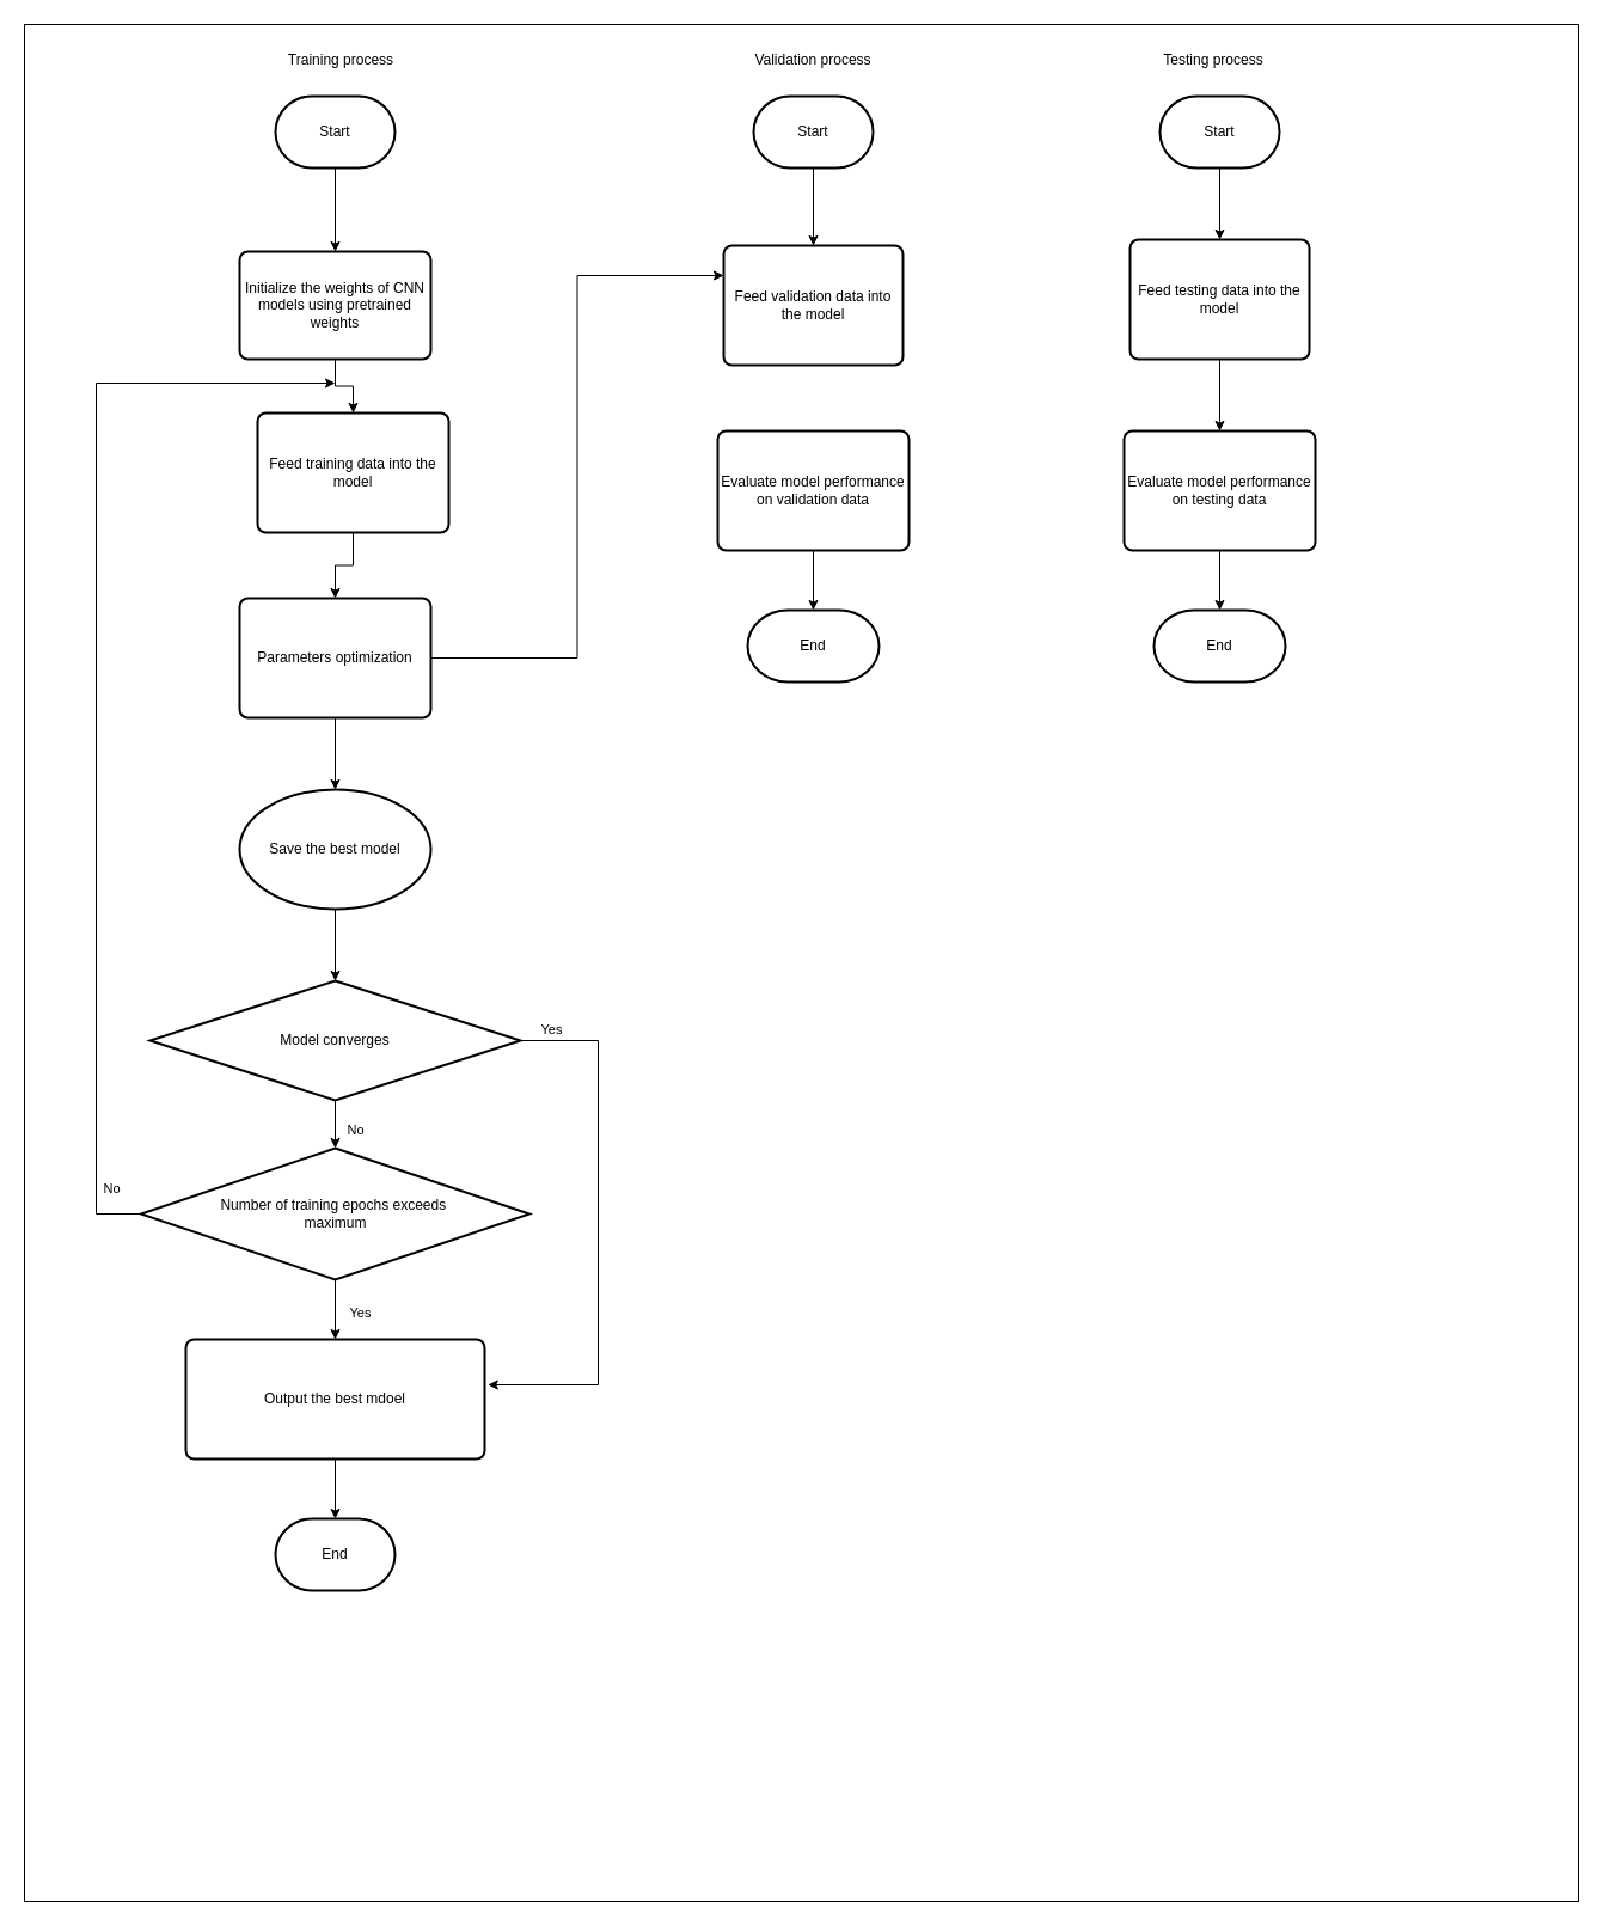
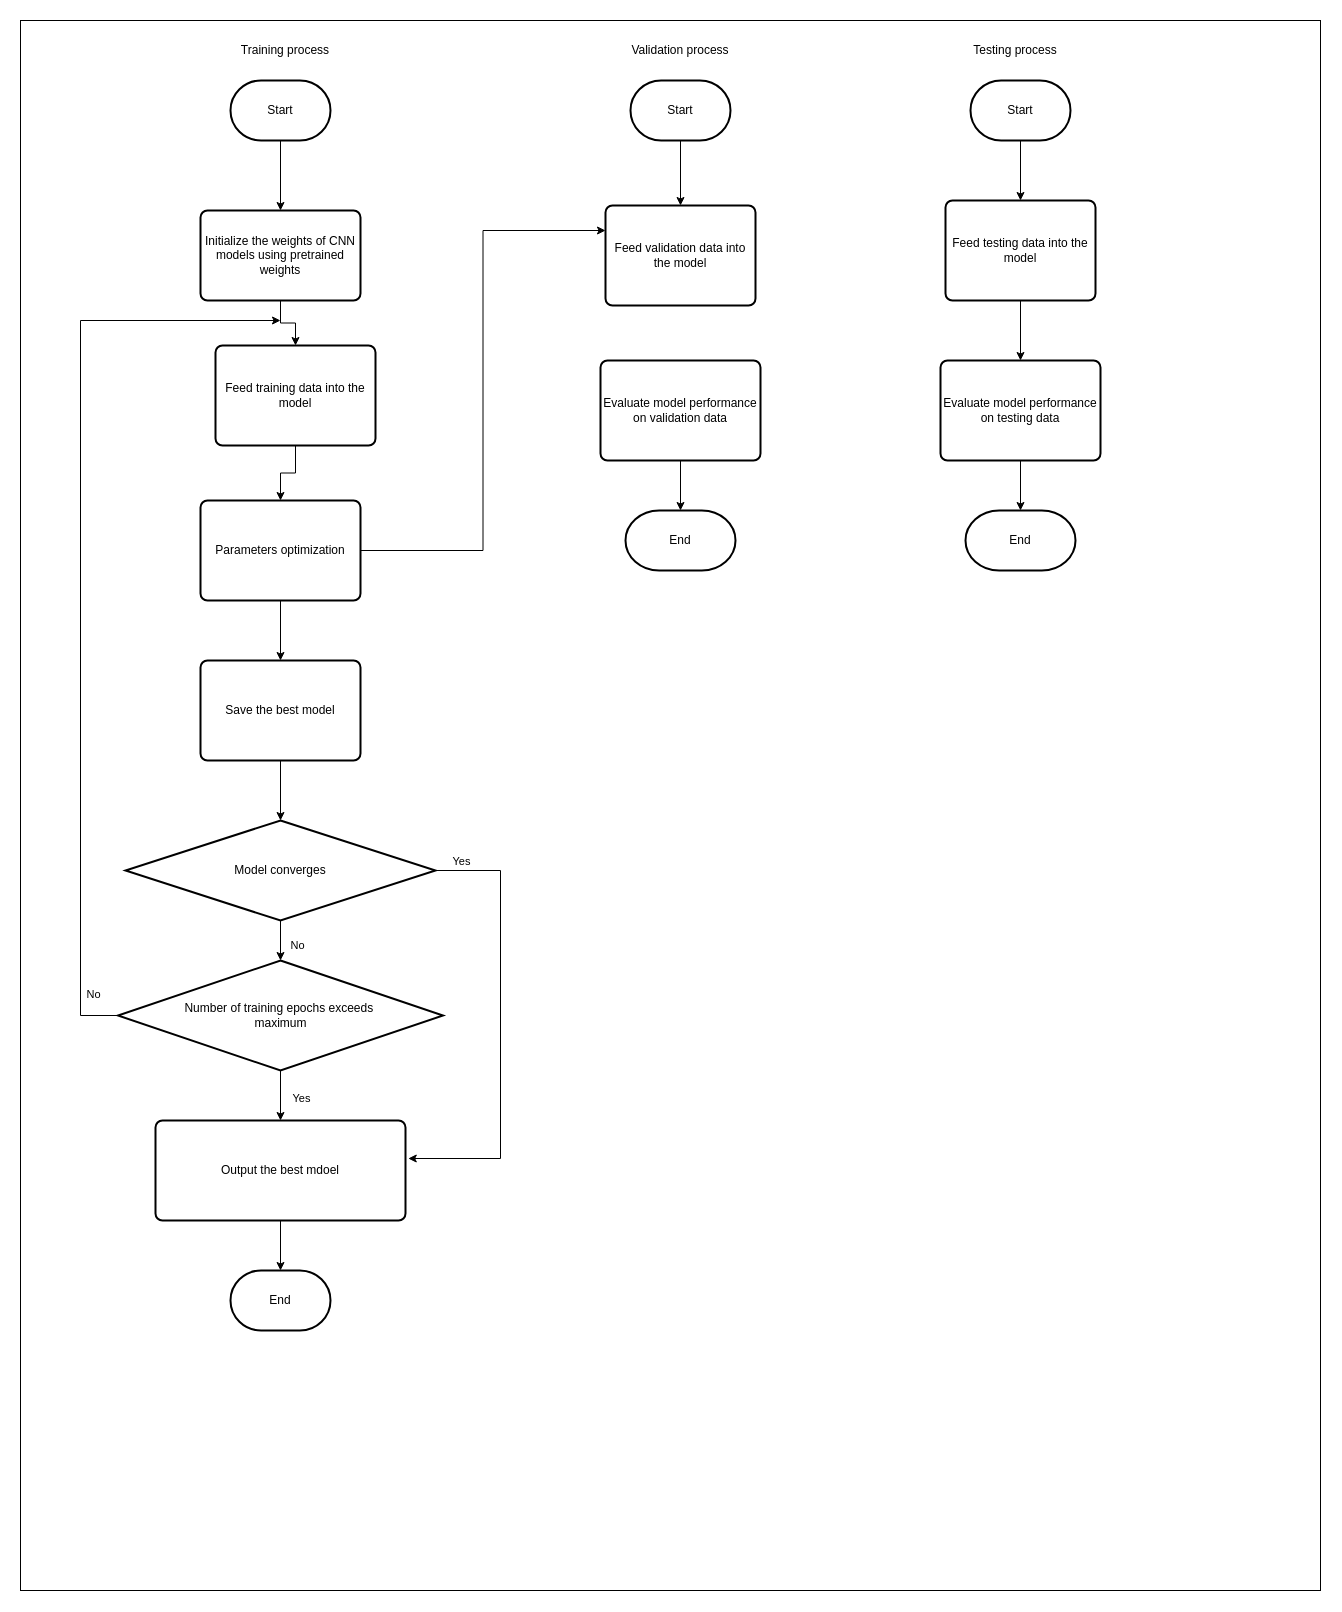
- <mxCell id="26" value="Save the best model" style="ellipse;whiteSpace=wrap;html=1;absoluteArcSize=1;arcSize=14;strokeWidth=2;" parent="1" vertex="1"><mxGeometry x="200" y="660" width="160" height="100" as="geometry" /></mxCell>
+ <mxCell id="26" value="Save the best model" style="rounded=1;whiteSpace=wrap;html=1;absoluteArcSize=1;arcSize=14;strokeWidth=2;" parent="1" vertex="1"><mxGeometry x="200" y="660" width="160" height="100" as="geometry" /></mxCell>
